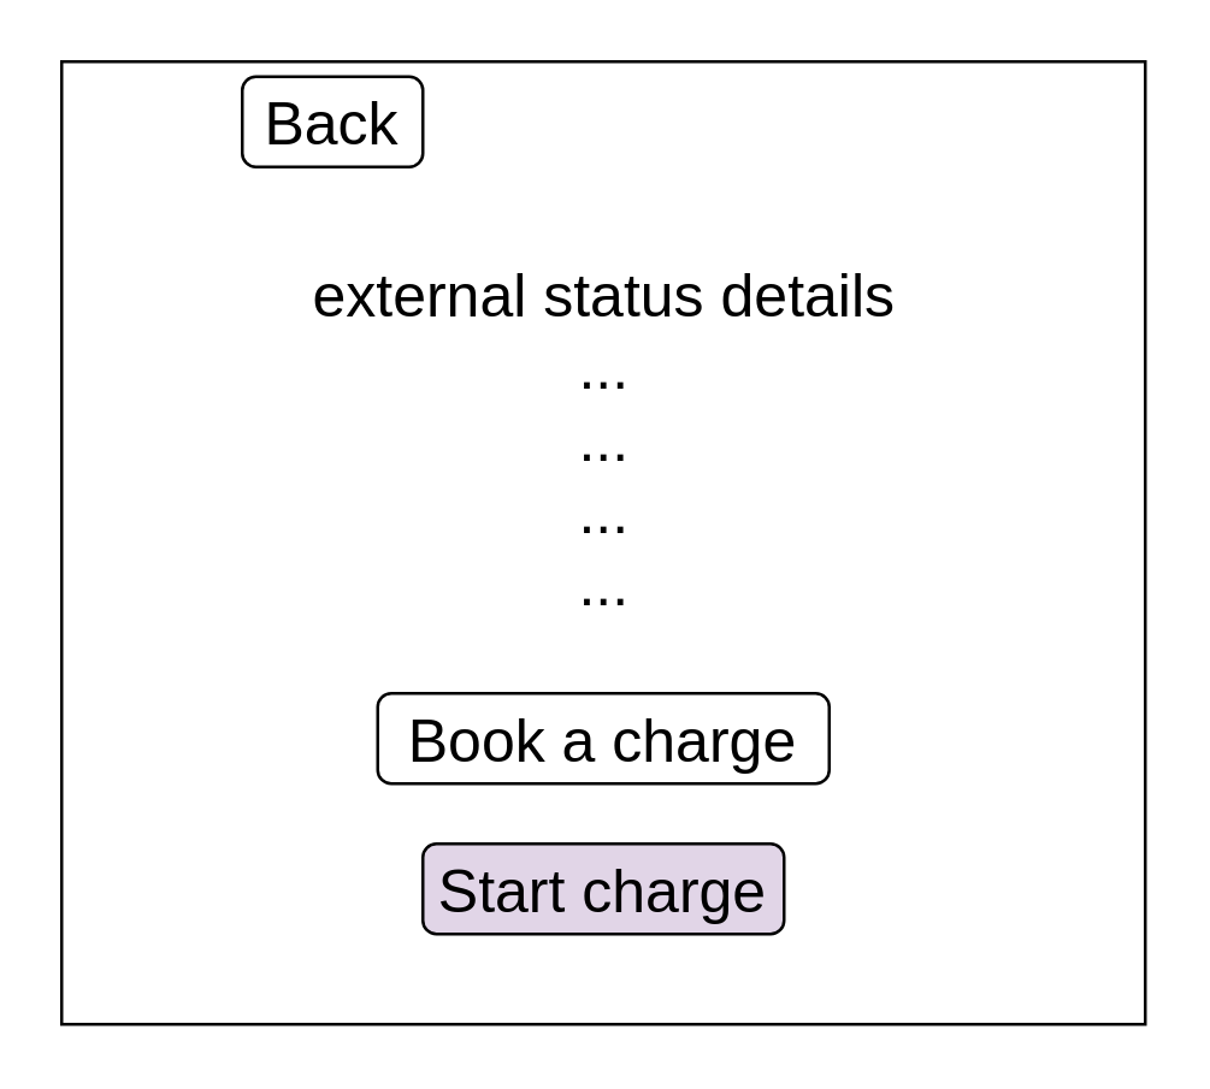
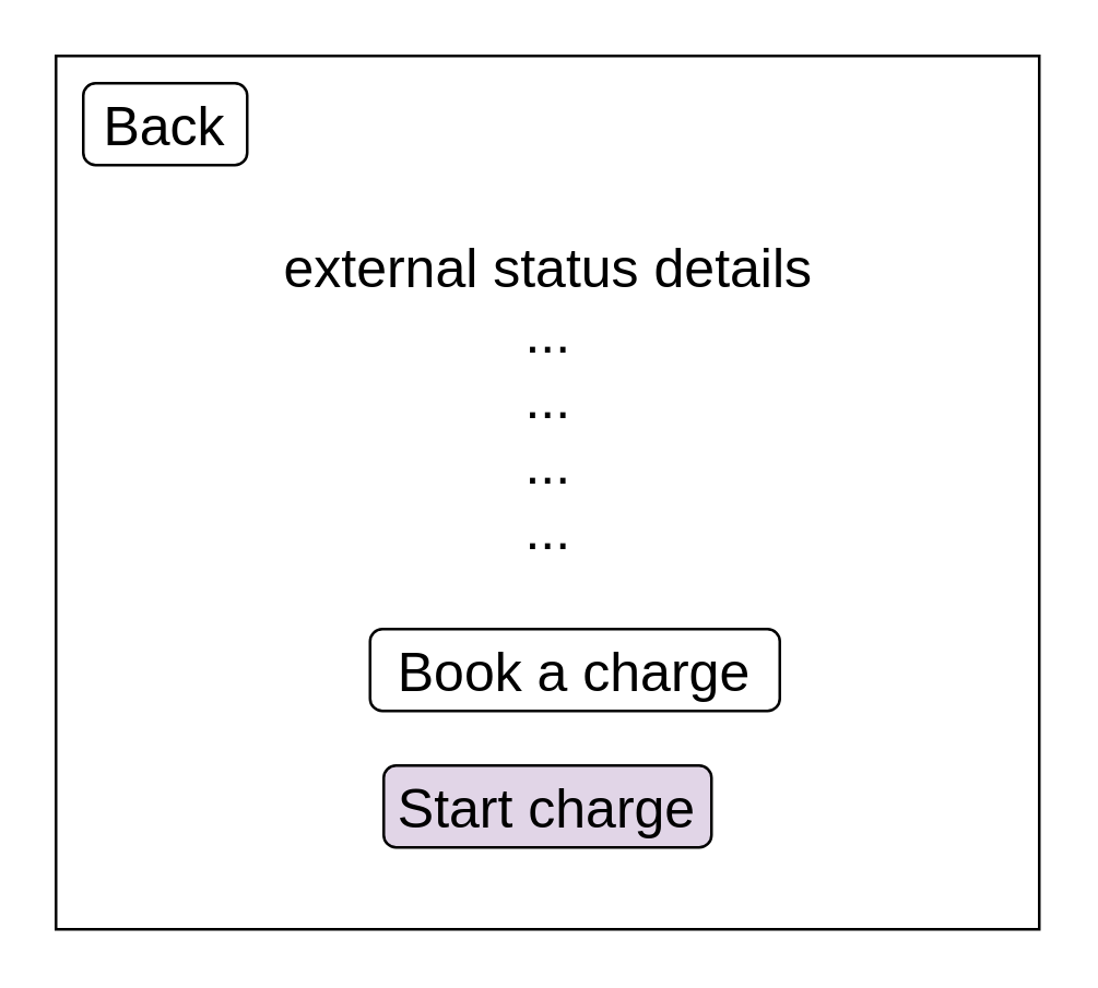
- <mxCell id="5" value="Back" style="rounded=1;whiteSpace=wrap;html=1;fontSize=20;fontColor=#000000;strokeColor=#000000;fillColor=#FFFFFF;" vertex="1" parent="1"><mxGeometry x="80" y="25" width="60" height="30" as="geometry" /></mxCell>
+ <mxCell id="5" value="Back" style="rounded=1;whiteSpace=wrap;html=1;fontSize=20;fontColor=#000000;strokeColor=#000000;fillColor=#FFFFFF;" vertex="1" parent="1"><mxGeometry x="30" y="30" width="60" height="30" as="geometry" /></mxCell>
- <mxCell id="6" value="Book a charge" style="rounded=1;whiteSpace=wrap;html=1;fontSize=20;fontColor=#000000;strokeColor=#000000;fillColor=#FFFFFF;" vertex="1" parent="1"><mxGeometry x="125" y="230" width="150" height="30" as="geometry" /></mxCell>
+ <mxCell id="6" value="Book a charge" style="rounded=1;whiteSpace=wrap;html=1;fontSize=20;fontColor=#000000;strokeColor=#000000;fillColor=#FFFFFF;" vertex="1" parent="1"><mxGeometry x="135" y="230" width="150" height="30" as="geometry" /></mxCell>
